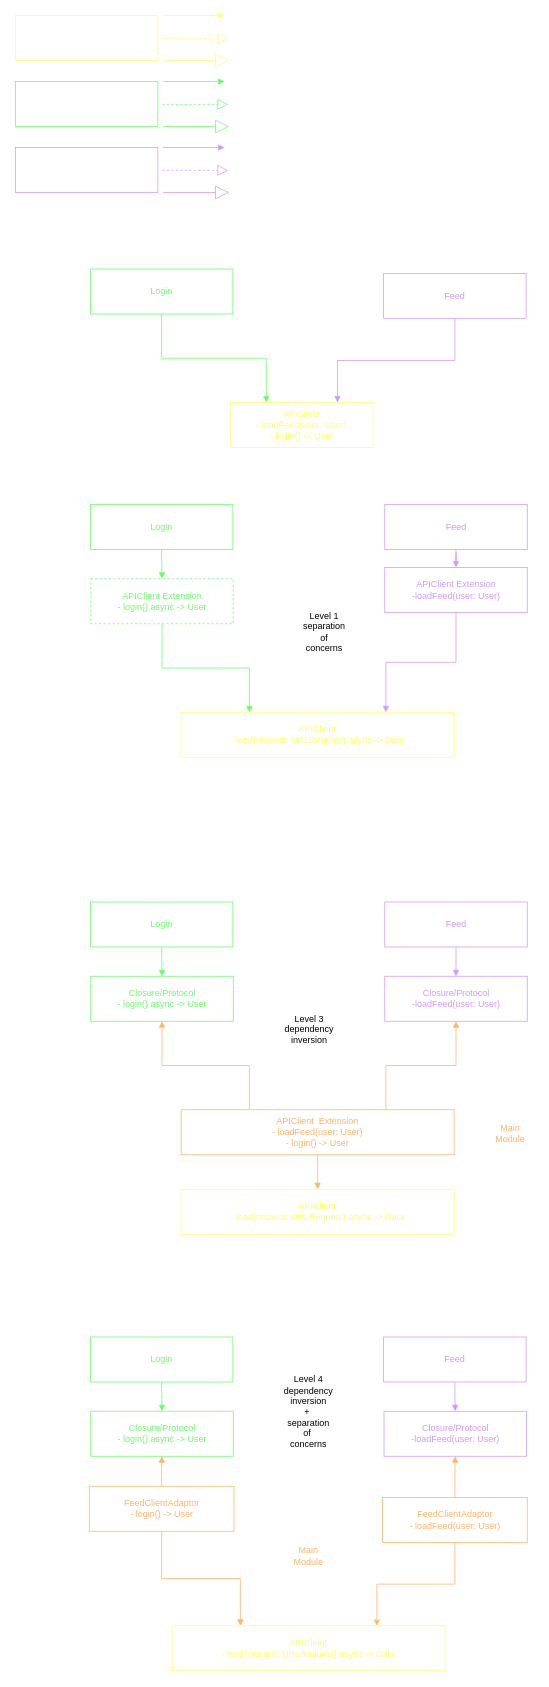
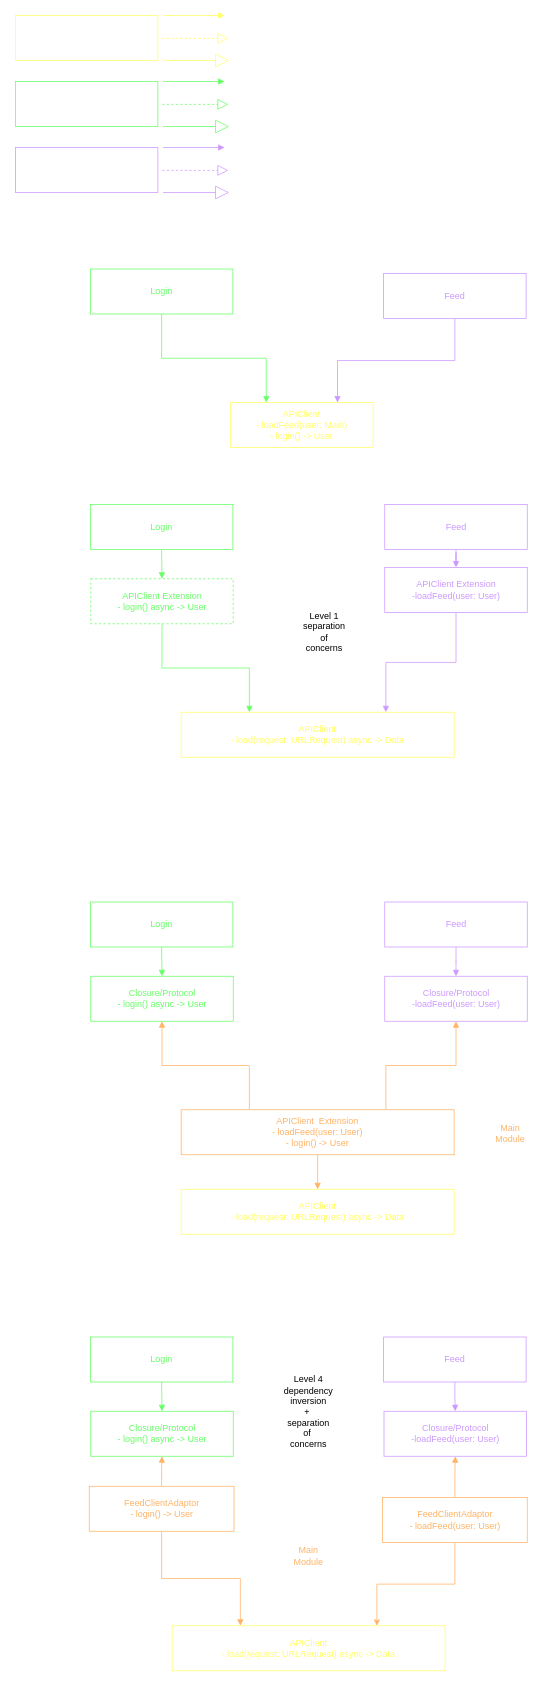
- <mxCell id="18" value="APIClient&lt;br&gt;- loadFeed(user: User)&lt;br&gt;- login() -&amp;gt; User" style="rounded=0;whiteSpace=wrap;html=1;strokeColor=#FFFF66;fontColor=#FFFF66;" vertex="1" parent="1"><mxGeometry x="307" y="536" width="190" height="60" as="geometry" /></mxCell>
+ <mxCell id="18" value="APIClient&lt;br&gt;- loadFeed(user: Main)&lt;br&gt;- login() -&amp;gt; User" style="rounded=0;whiteSpace=wrap;html=1;strokeColor=#FFFF66;fontColor=#FFFF66;" vertex="1" parent="1"><mxGeometry x="307" y="536" width="190" height="60" as="geometry" /></mxCell>
- <mxCell id="35" value="Level 3&lt;br&gt;dependency&lt;br&gt;inversion" style="text;html=1;strokeColor=none;fillColor=none;align=center;verticalAlign=middle;whiteSpace=wrap;rounded=0;" vertex="1" parent="1"><mxGeometry x="381.5" y="1357" width="60" height="30" as="geometry" /></mxCell>
